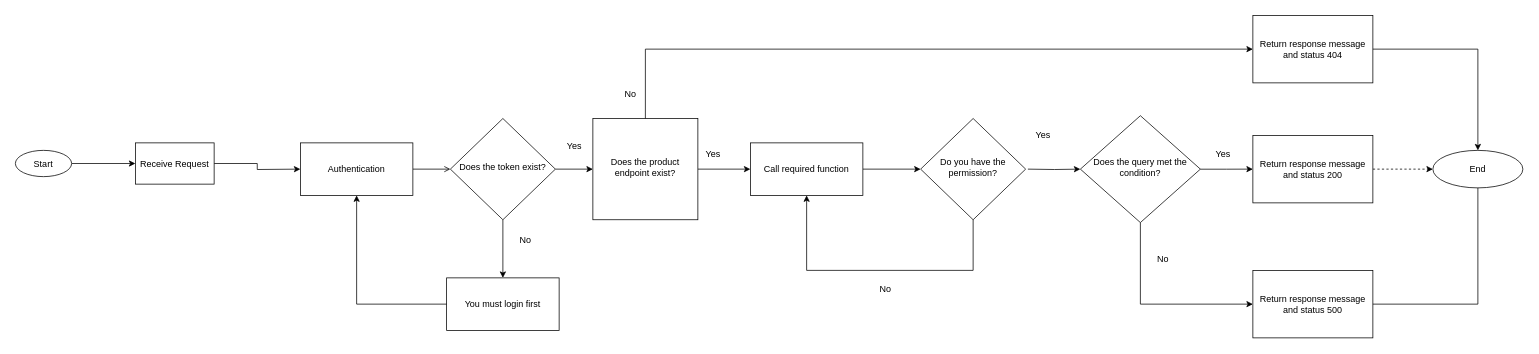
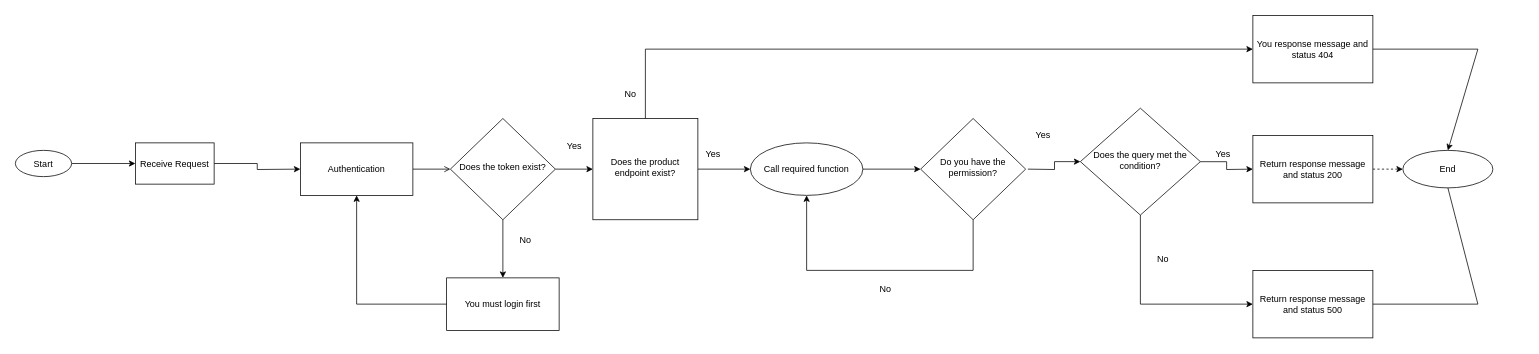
- <mxCell id="11" value="Return response message and status 404" style="whiteSpace=wrap;html=1;rounded=0;" parent="1" vertex="1"><mxGeometry x="1670" y="20" width="160" height="90" as="geometry" /></mxCell>
+ <mxCell id="11" value="You response message and status 404" style="whiteSpace=wrap;html=1;rounded=0;" parent="1" vertex="1"><mxGeometry x="1670" y="20" width="160" height="90" as="geometry" /></mxCell>
- <mxCell id="10" value="Call required function" style="rounded=0;whiteSpace=wrap;html=1;" parent="1" vertex="1"><mxGeometry x="1000" y="190" width="150" height="70" as="geometry" /></mxCell>
+ <mxCell id="10" value="Call required function" style="ellipse;whiteSpace=wrap;html=1;" parent="1" vertex="1"><mxGeometry x="1000" y="190" width="150" height="70" as="geometry" /></mxCell>
- <mxCell id="16" value="Does the query met the condition?" style="rhombus;whiteSpace=wrap;html=1;shadow=0;fontFamily=Helvetica;fontSize=12;align=center;strokeWidth=1;spacing=6;spacingTop=-4;" parent="1" vertex="1"><mxGeometry x="1440" y="153.75" width="160" height="142.5" as="geometry" /></mxCell>
+ <mxCell id="16" value="Does the query met the condition?" style="rhombus;whiteSpace=wrap;html=1;shadow=0;fontFamily=Helvetica;fontSize=12;align=center;strokeWidth=1;spacing=6;spacingTop=-4;" parent="1" vertex="1"><mxGeometry x="1440" y="143.75" width="160" height="142.5" as="geometry" /></mxCell>
- <mxCell id="13" value="End" style="ellipse;whiteSpace=wrap;html=1;" parent="1" vertex="1"><mxGeometry x="1910" y="200" width="120" height="50" as="geometry" /></mxCell>
+ <mxCell id="13" value="End" style="ellipse;whiteSpace=wrap;html=1;" parent="1" vertex="1"><mxGeometry x="1870" y="200" width="120" height="50" as="geometry" /></mxCell>
